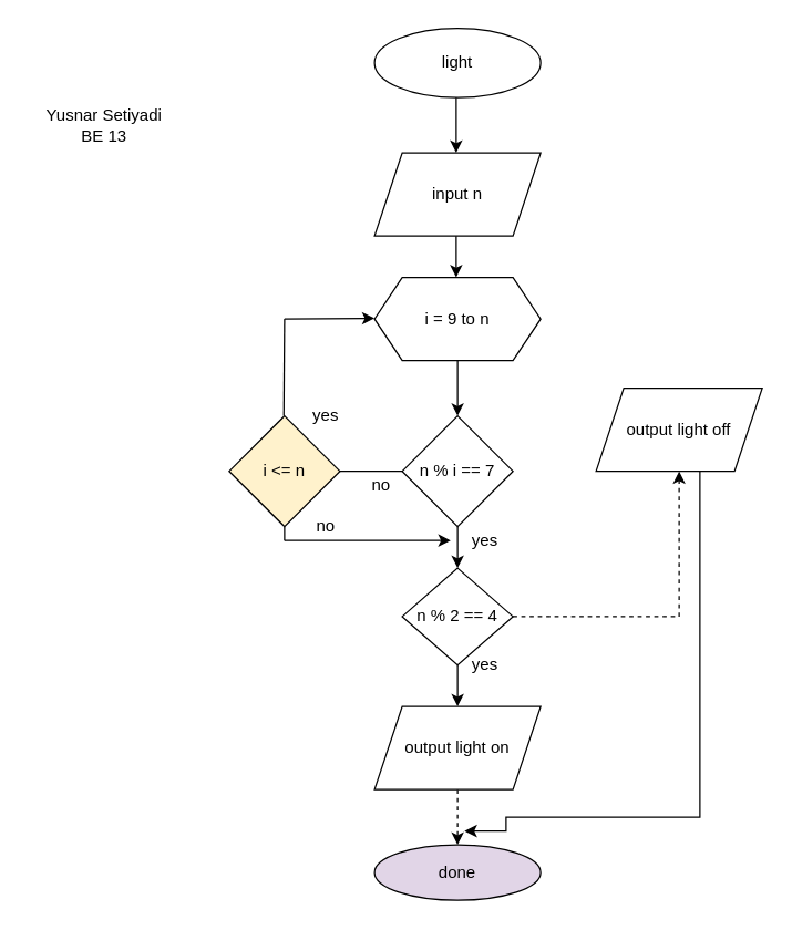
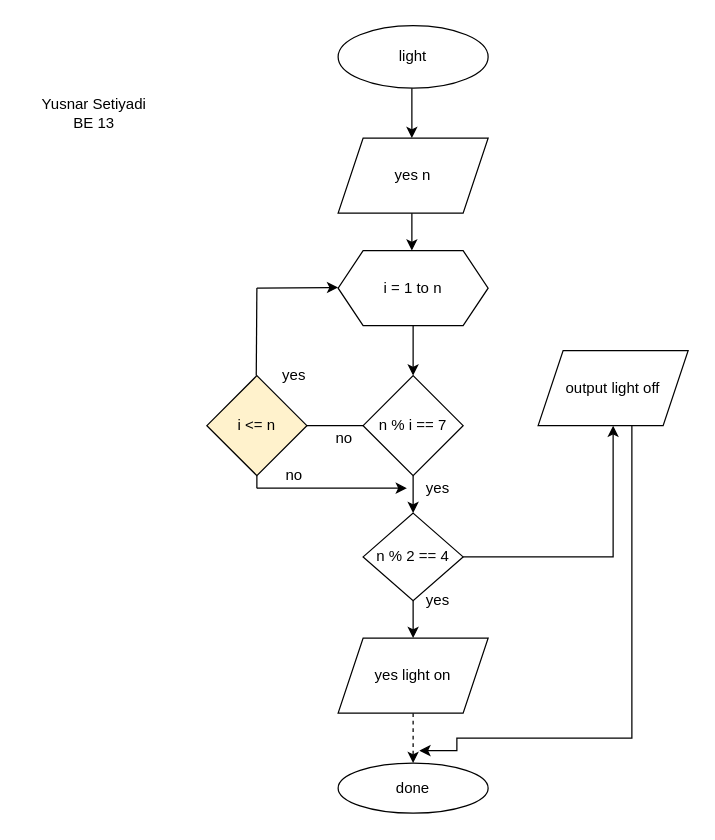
- <mxCell id="4" value="input n" style="shape=parallelogram;perimeter=parallelogramPerimeter;whiteSpace=wrap;html=1;fixedSize=1;" parent="1" vertex="1"><mxGeometry x="270" y="110" width="120" height="60" as="geometry" /></mxCell>
+ <mxCell id="4" value="yes n" style="shape=parallelogram;perimeter=parallelogramPerimeter;whiteSpace=wrap;html=1;fixedSize=1;" parent="1" vertex="1"><mxGeometry x="270" y="110" width="120" height="60" as="geometry" /></mxCell>
- <mxCell id="5" value="i = 9 to n" style="shape=hexagon;perimeter=hexagonPerimeter2;whiteSpace=wrap;html=1;fixedSize=1;" parent="1" vertex="1"><mxGeometry x="270" y="200" width="120" height="60" as="geometry" /></mxCell>
+ <mxCell id="5" value="i = 1 to n" style="shape=hexagon;perimeter=hexagonPerimeter2;whiteSpace=wrap;html=1;fixedSize=1;" parent="1" vertex="1"><mxGeometry x="270" y="200" width="120" height="60" as="geometry" /></mxCell>
- <mxCell id="18" style="edgeStyle=orthogonalEdgeStyle;rounded=0;orthogonalLoop=1;jettySize=auto;html=1;dashed=1;" edge="1" parent="1" source="19" target="29"><mxGeometry relative="1" as="geometry" /></mxCell>
+ <mxCell id="18" style="edgeStyle=orthogonalEdgeStyle;rounded=0;orthogonalLoop=1;jettySize=auto;html=1;" edge="1" parent="1" source="19" target="29"><mxGeometry relative="1" as="geometry" /></mxCell>
- <mxCell id="26" value="output light on" style="shape=parallelogram;perimeter=parallelogramPerimeter;whiteSpace=wrap;html=1;fixedSize=1;" vertex="1" parent="1"><mxGeometry x="270" y="510" width="120" height="60" as="geometry" /></mxCell>
+ <mxCell id="26" value="yes light on" style="shape=parallelogram;perimeter=parallelogramPerimeter;whiteSpace=wrap;html=1;fixedSize=1;" vertex="1" parent="1"><mxGeometry x="270" y="510" width="120" height="60" as="geometry" /></mxCell>
- <mxCell id="15" value="done" style="ellipse;whiteSpace=wrap;html=1;fillColor=#e1d5e7;" parent="1" vertex="1"><mxGeometry x="270" y="610" width="120" height="40" as="geometry" /></mxCell>
+ <mxCell id="15" value="done" style="ellipse;whiteSpace=wrap;html=1;" parent="1" vertex="1"><mxGeometry x="270" y="610" width="120" height="40" as="geometry" /></mxCell>
